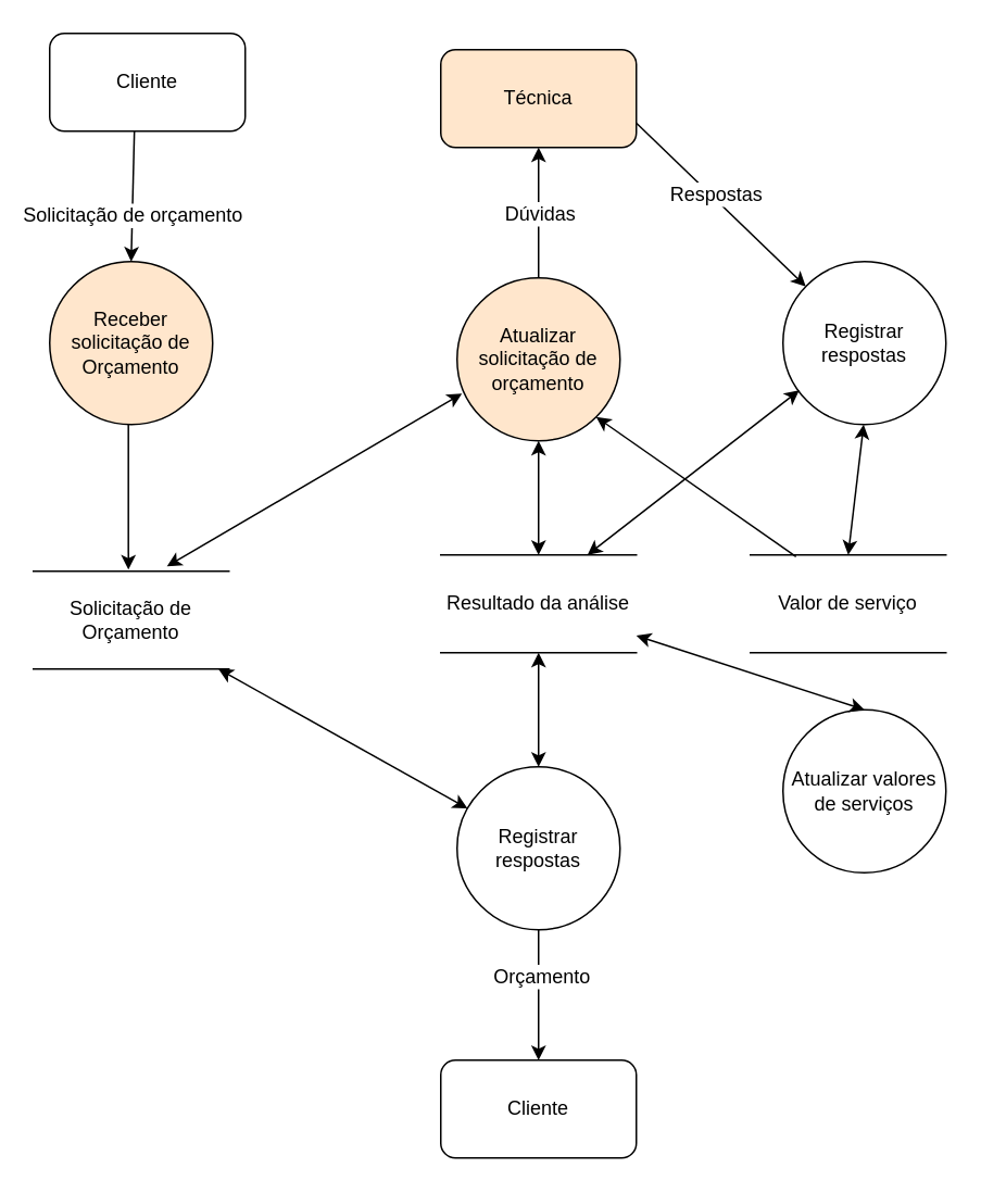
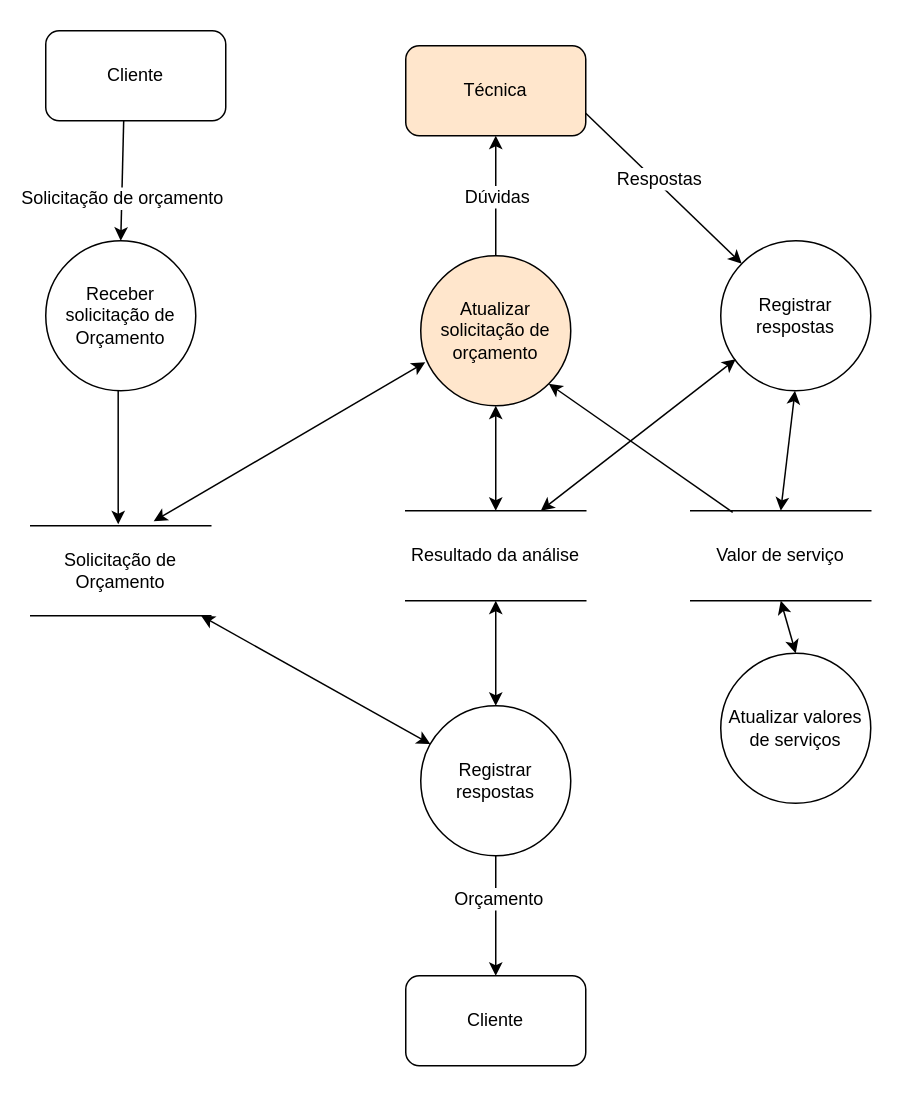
- <mxCell id="2" value="Receber solicitação de Orçamento" style="ellipse;whiteSpace=wrap;html=1;aspect=fixed;fillColor=#ffe6cc;" vertex="1" parent="1"><mxGeometry x="30" y="160" width="100" height="100" as="geometry" /></mxCell>
+ <mxCell id="2" value="Receber solicitação de Orçamento" style="ellipse;whiteSpace=wrap;html=1;aspect=fixed;" vertex="1" parent="1"><mxGeometry x="30" y="160" width="100" height="100" as="geometry" /></mxCell>
- <mxCell id="28" value="" style="endArrow=classic;startArrow=classic;html=1;exitX=0.5;exitY=0;exitDx=0;exitDy=0;" edge="1" parent="1" source="27" target="7"><mxGeometry width="50" height="50" relative="1" as="geometry"><mxPoint x="500" y="500" as="sourcePoint" /><mxPoint x="550" y="450" as="targetPoint" /></mxGeometry></mxCell>
+ <mxCell id="28" value="" style="endArrow=classic;startArrow=classic;html=1;entryX=0.5;entryY=1;entryDx=0;entryDy=0;exitX=0.5;exitY=0;exitDx=0;exitDy=0;" edge="1" parent="1" source="27" target="14"><mxGeometry width="50" height="50" relative="1" as="geometry"><mxPoint x="500" y="500" as="sourcePoint" /><mxPoint x="550" y="450" as="targetPoint" /></mxGeometry></mxCell>
